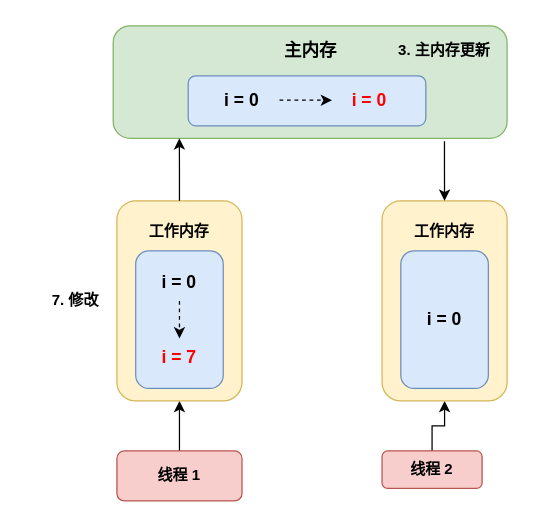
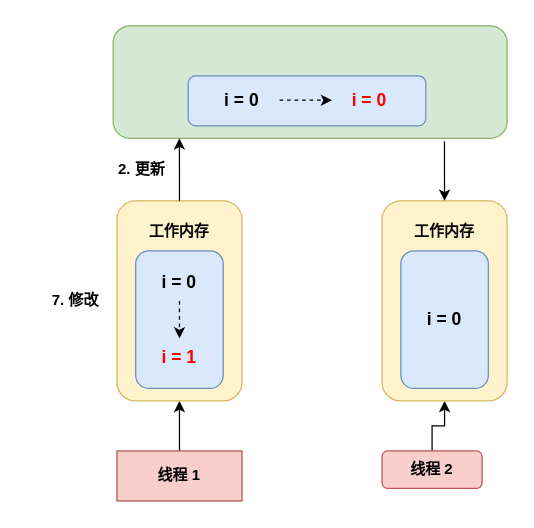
- <mxCell id="18" value="主内存" style="text;html=1;strokeColor=none;fillColor=none;align=center;verticalAlign=middle;whiteSpace=wrap;rounded=0;fontStyle=1;fontSize=14;" parent="1" vertex="1"><mxGeometry x="217.5" y="25" width="60" height="30" as="geometry" /></mxCell>
- <mxCell id="25" value="3. 主内存更新" style="text;html=1;strokeColor=none;fillColor=none;align=center;verticalAlign=middle;whiteSpace=wrap;rounded=0;fontStyle=1;fontSize=12;" parent="1" vertex="1"><mxGeometry x="305" y="25" width="100" height="30" as="geometry" /></mxCell>
+ <mxCell id="22" value="2. 更新" style="text;html=1;strokeColor=none;fillColor=none;align=center;verticalAlign=middle;whiteSpace=wrap;rounded=0;fontStyle=1;fontSize=12;" parent="1" vertex="1"><mxGeometry x="63" y="120" width="100" height="30" as="geometry" /></mxCell>
- <mxCell id="9" value="i = 7" style="text;html=1;strokeColor=none;fillColor=none;align=center;verticalAlign=middle;whiteSpace=wrap;rounded=0;fontStyle=1;fontSize=14;fontColor=#FF0000;" parent="1" vertex="1"><mxGeometry x="113" y="270" width="60" height="30" as="geometry" /></mxCell>
+ <mxCell id="9" value="i = 1" style="text;html=1;strokeColor=none;fillColor=none;align=center;verticalAlign=middle;whiteSpace=wrap;rounded=0;fontStyle=1;fontSize=14;fontColor=#FF0000;" parent="1" vertex="1"><mxGeometry x="113" y="270" width="60" height="30" as="geometry" /></mxCell>
- <mxCell id="3" value="线程 1" style="rounded=1;whiteSpace=wrap;html=1;fontStyle=1;fillColor=#f8cecc;strokeColor=#b85450;container=0;" parent="1" vertex="1"><mxGeometry x="93" y="360" width="100" height="40" as="geometry" /></mxCell>
+ <mxCell id="3" value="线程 1" style="whiteSpace=wrap;html=1;fontStyle=1;fillColor=#f8cecc;strokeColor=#b85450;container=0;rounded=0;" parent="1" vertex="1"><mxGeometry x="93" y="360" width="100" height="40" as="geometry" /></mxCell>
